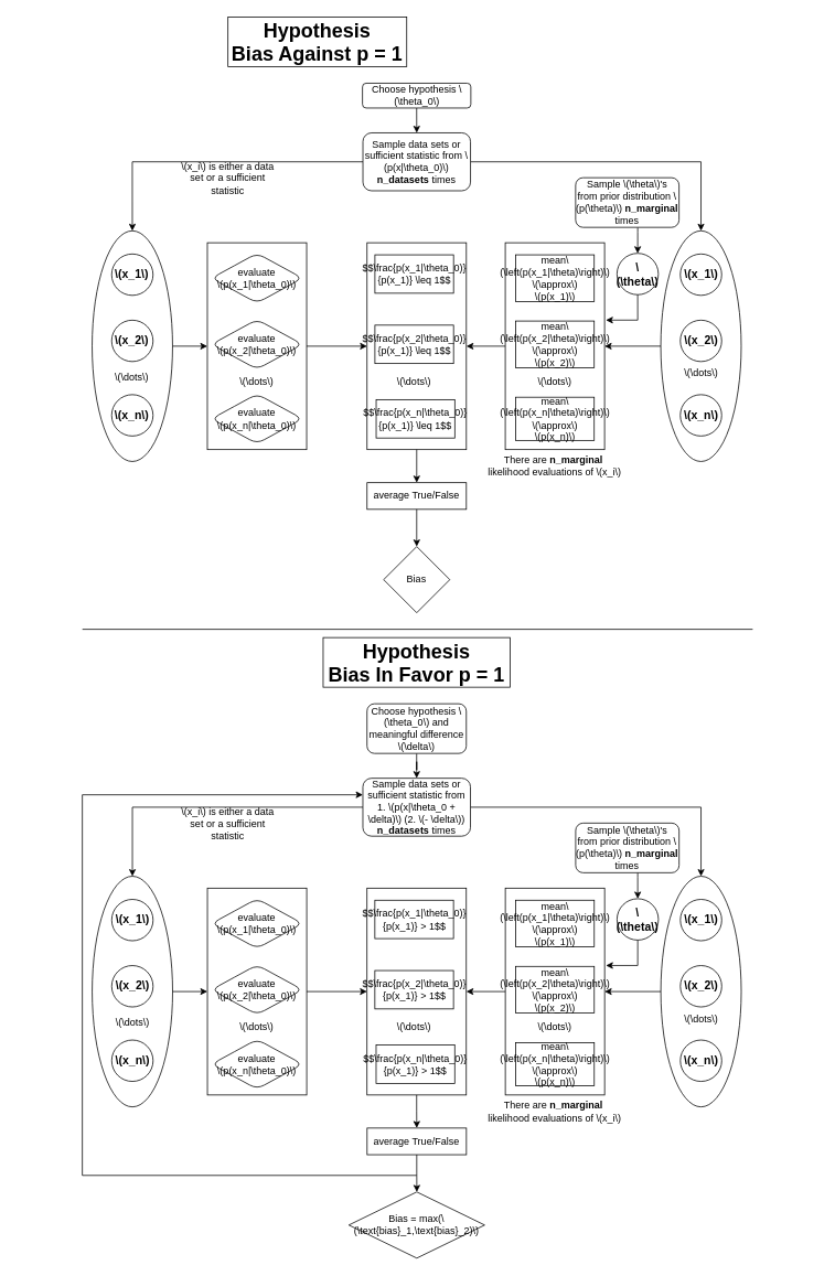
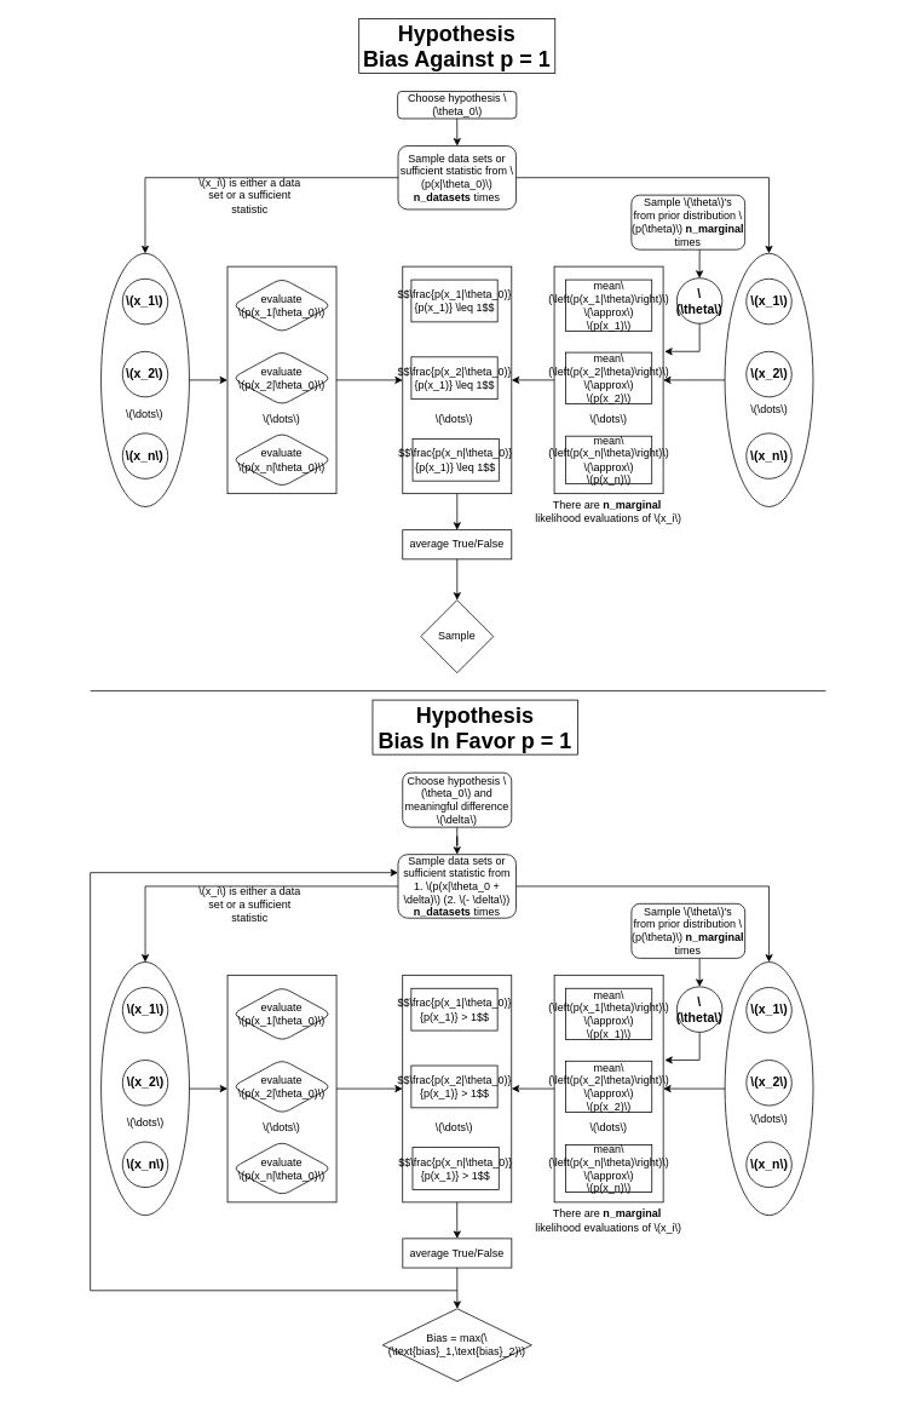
- <mxCell id="6" value="&lt;h1 style=&quot;margin-top: 0px;&quot;&gt;Hypothesis &lt;br&gt;Bias Against p = 1&lt;/h1&gt;" style="text;html=1;whiteSpace=wrap;overflow=hidden;rounded=0;fontColor=default;align=center;labelPosition=center;verticalLabelPosition=middle;verticalAlign=middle;glass=0;fillColor=none;gradientColor=none;strokeColor=default;perimeterSpacing=0;" vertex="1" parent="1"><mxGeometry x="275" y="20" width="216" height="60" as="geometry" /></mxCell>
+ <mxCell id="6" value="&lt;h1 style=&quot;margin-top: 0px;&quot;&gt;Hypothesis &lt;br&gt;Bias Against p = 1&lt;/h1&gt;" style="text;html=1;whiteSpace=wrap;overflow=hidden;rounded=0;fontColor=default;align=center;labelPosition=center;verticalLabelPosition=middle;verticalAlign=middle;glass=0;fillColor=none;gradientColor=none;strokeColor=default;perimeterSpacing=0;" vertex="1" parent="1"><mxGeometry x="395" width="216" height="60" as="geometry" y="20" /></mxCell>
- <mxCell id="44" value="Bias" style="rhombus;whiteSpace=wrap;html=1;fillColor=none;rounded=0;" vertex="1" parent="1"><mxGeometry x="463.06" y="659.995" width="80" height="80" as="geometry" /></mxCell>
+ <mxCell id="44" value="Sample" style="rhombus;whiteSpace=wrap;html=1;fillColor=none;rounded=0;" vertex="1" parent="1"><mxGeometry x="463.06" y="659.995" width="80" height="80" as="geometry" /></mxCell>
- <mxCell id="46" value="&lt;h1 style=&quot;margin-top: 0px;&quot;&gt;Hypothesis &lt;br&gt;Bias In Favor p = 1&lt;/h1&gt;" style="text;html=1;whiteSpace=wrap;overflow=hidden;rounded=0;fontColor=default;align=center;labelPosition=center;verticalLabelPosition=middle;verticalAlign=middle;glass=0;fillColor=none;gradientColor=none;strokeColor=default;perimeterSpacing=0;" vertex="1" parent="1"><mxGeometry x="390" y="770" width="225.94" height="60" as="geometry" /></mxCell>
+ <mxCell id="46" value="&lt;h1 style=&quot;margin-top: 0px;&quot;&gt;Hypothesis &lt;br&gt;Bias In Favor p = 1&lt;/h1&gt;" style="text;html=1;whiteSpace=wrap;overflow=hidden;rounded=0;fontColor=default;align=center;labelPosition=center;verticalLabelPosition=middle;verticalAlign=middle;glass=0;fillColor=none;gradientColor=none;strokeColor=default;perimeterSpacing=0;" vertex="1" parent="1"><mxGeometry x="410" y="770" width="225.94" height="60" as="geometry" /></mxCell>
